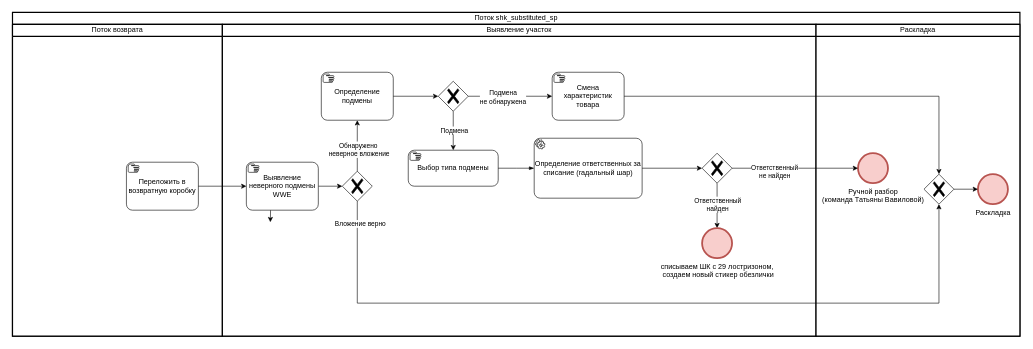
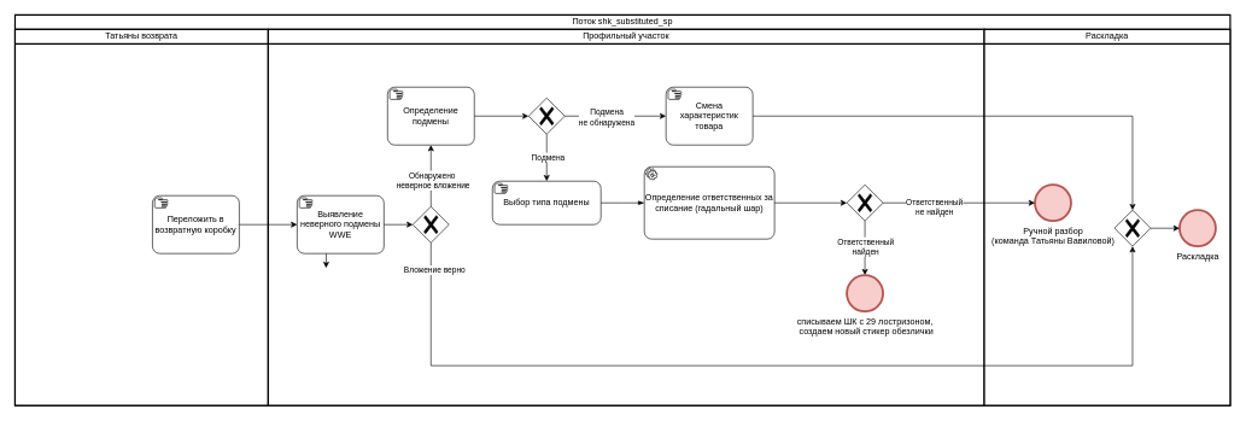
- <mxCell id="3" value="Поток возврата" style="swimlane;html=1;startSize=20;fontStyle=0;collapsible=0;horizontal=1;swimlaneLine=1;strokeWidth=2;swimlaneFillColor=#ffffff;whiteSpace=wrap;" vertex="1" parent="2"><mxGeometry y="20" width="350" height="520" as="geometry" /></mxCell>
+ <mxCell id="3" value="Татьяны возврата" style="swimlane;html=1;startSize=20;fontStyle=0;collapsible=0;horizontal=1;swimlaneLine=1;strokeWidth=2;swimlaneFillColor=#ffffff;whiteSpace=wrap;" vertex="1" parent="2"><mxGeometry y="20" width="350" height="520" as="geometry" /></mxCell>
- <mxCell id="5" value="Выявление участок" style="swimlane;html=1;startSize=20;fontStyle=0;collapsible=0;horizontal=1;swimlaneLine=1;strokeWidth=2;swimlaneFillColor=#ffffff;whiteSpace=wrap;" vertex="1" parent="3"><mxGeometry x="350" width="990" height="520" as="geometry" /></mxCell>
+ <mxCell id="5" value="Профильный участок" style="swimlane;html=1;startSize=20;fontStyle=0;collapsible=0;horizontal=1;swimlaneLine=1;strokeWidth=2;swimlaneFillColor=#ffffff;whiteSpace=wrap;" vertex="1" parent="3"><mxGeometry x="350" width="990" height="520" as="geometry" /></mxCell>
